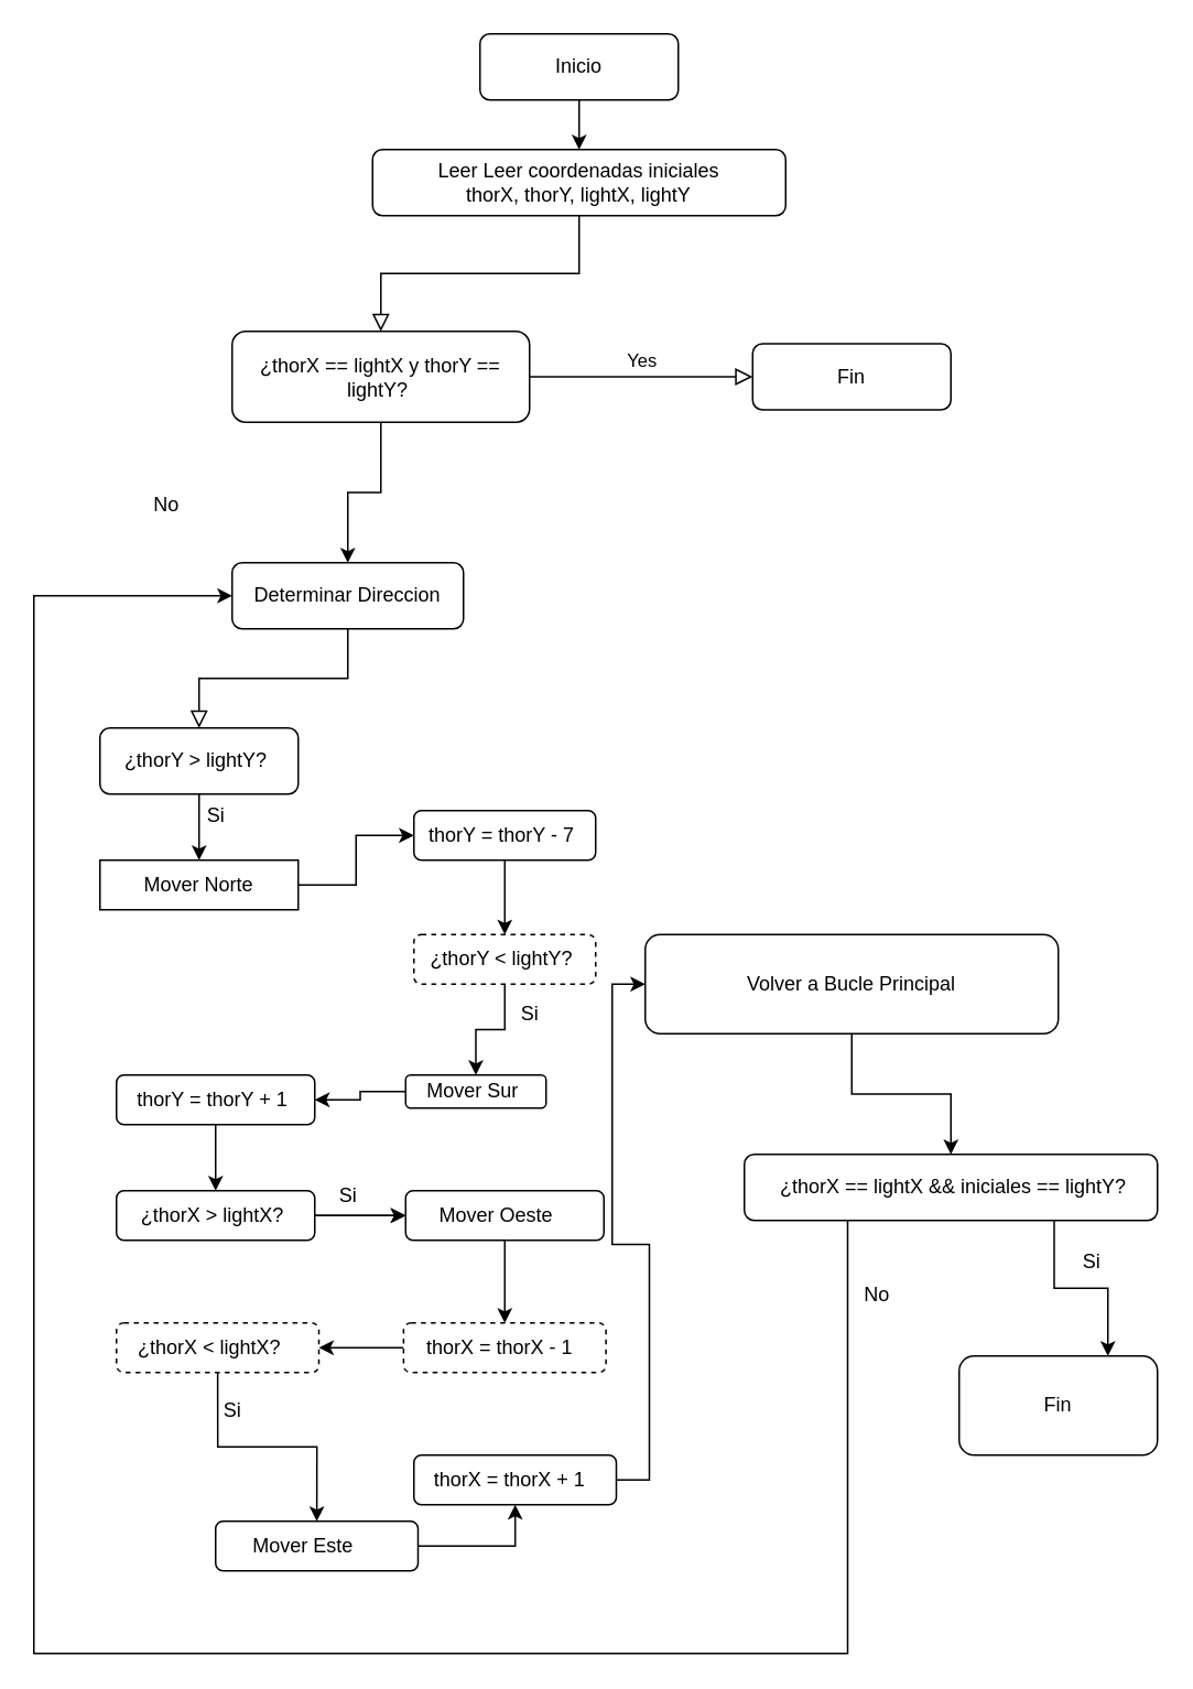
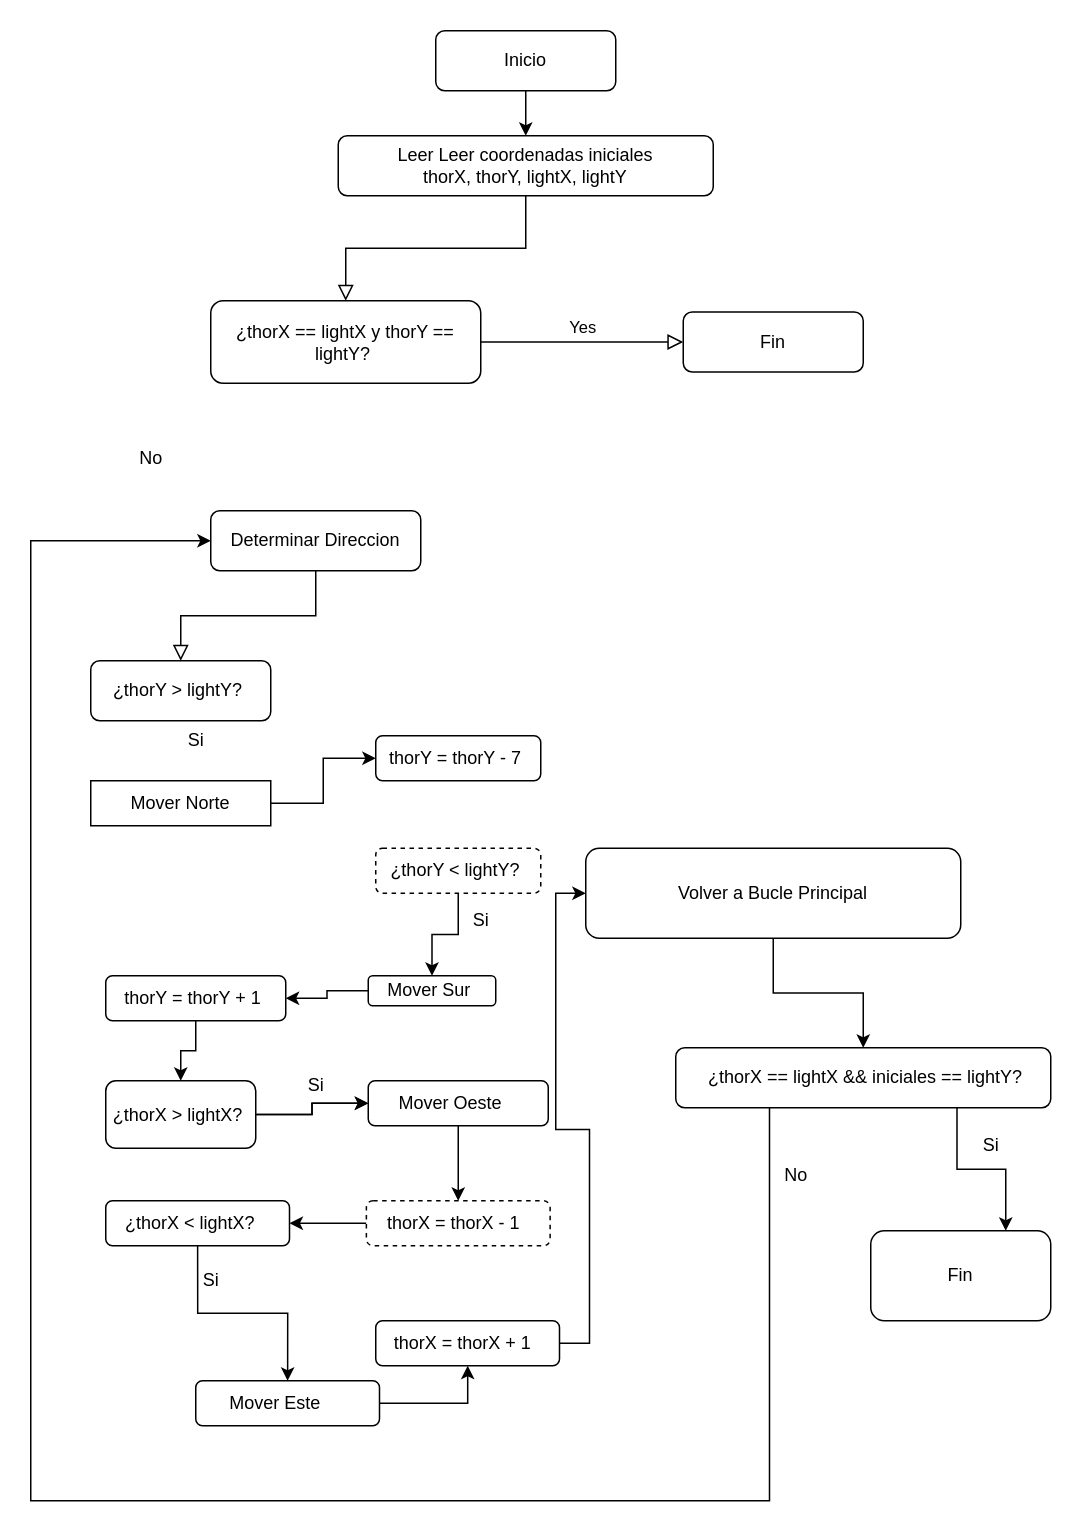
- <mxCell id="12" style="edgeStyle=orthogonalEdgeStyle;rounded=0;orthogonalLoop=1;jettySize=auto;html=1;entryX=0.5;entryY=0;entryDx=0;entryDy=0;" edge="1" parent="1" source="11" target="14"><mxGeometry relative="1" as="geometry"><mxPoint x="110" y="330" as="targetPoint" /></mxGeometry></mxCell>
- <mxCell id="8" style="edgeStyle=orthogonalEdgeStyle;rounded=0;orthogonalLoop=1;jettySize=auto;html=1;exitX=0.5;exitY=1;exitDx=0;exitDy=0;entryX=0.5;entryY=0;entryDx=0;entryDy=0;" edge="1" parent="1" source="9" target="16"><mxGeometry relative="1" as="geometry" /></mxCell>
- <mxCell id="17" style="edgeStyle=orthogonalEdgeStyle;rounded=0;orthogonalLoop=1;jettySize=auto;html=1;exitX=0.5;exitY=1;exitDx=0;exitDy=0;entryX=0.5;entryY=0;entryDx=0;entryDy=0;" edge="1" parent="1" source="18" target="20"><mxGeometry relative="1" as="geometry" /></mxCell>
- <mxCell id="29" value="¿thorX &amp;gt; lightX?&amp;nbsp;" style="rounded=1;whiteSpace=wrap;html=1;" vertex="1" parent="1"><mxGeometry x="70" y="720" width="120" height="30" as="geometry" /></mxCell>
+ <mxCell id="29" value="¿thorX &amp;gt; lightX?&amp;nbsp;" style="rounded=1;whiteSpace=wrap;html=1;" vertex="1" parent="1"><mxGeometry x="70" y="720" width="100" height="45" as="geometry" /></mxCell>
- <mxCell id="36" value="¿thorX &amp;lt; lightX?&amp;nbsp; &amp;nbsp;" style="rounded=1;whiteSpace=wrap;html=1;dashed=1;" vertex="1" parent="1"><mxGeometry x="70" y="800" width="122.5" height="30" as="geometry" /></mxCell>
+ <mxCell id="36" value="¿thorX &amp;lt; lightX?&amp;nbsp; &amp;nbsp;" style="rounded=1;whiteSpace=wrap;html=1;" vertex="1" parent="1"><mxGeometry x="70" y="800" width="122.5" height="30" as="geometry" /></mxCell>
